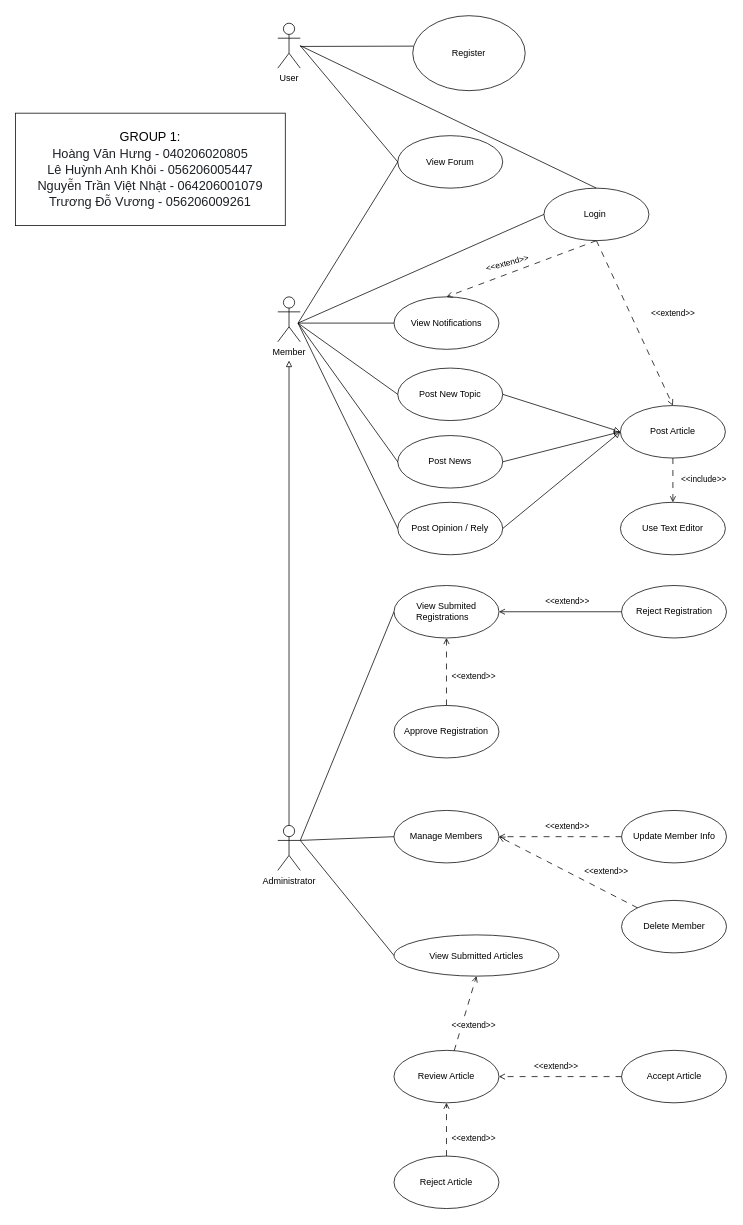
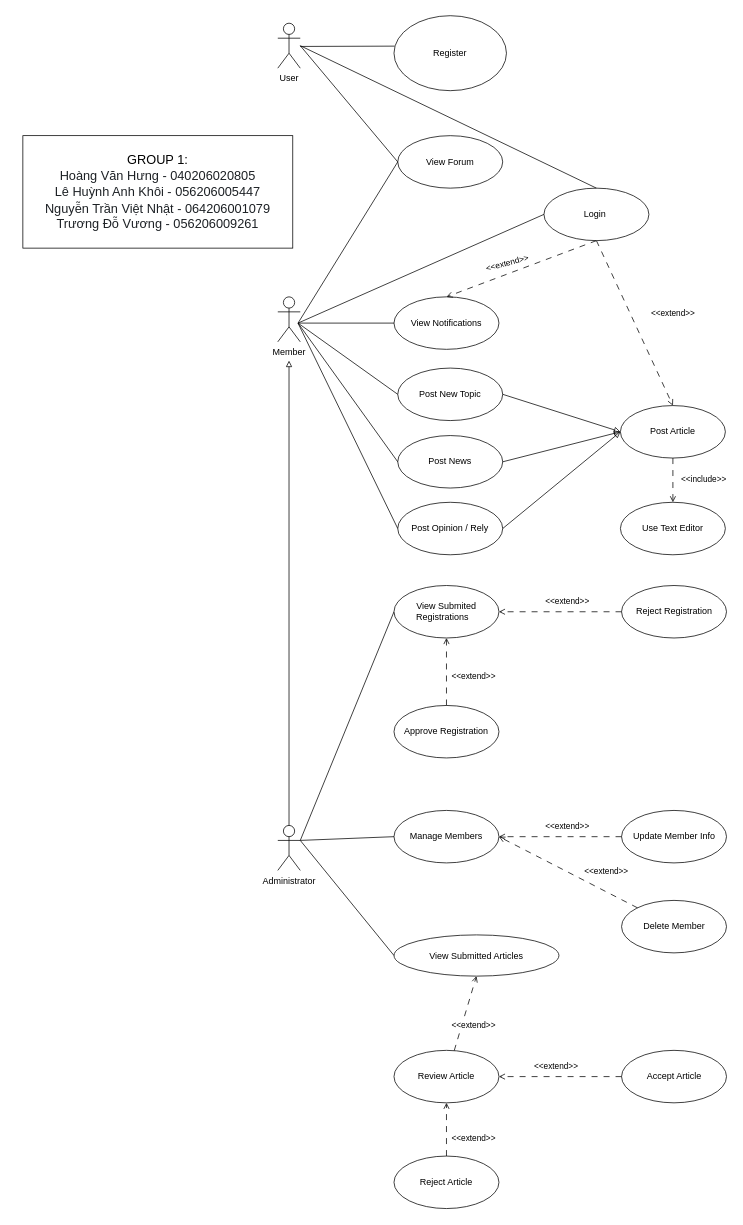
- <mxCell id="14" value="Register" style="ellipse;whiteSpace=wrap;html=1;" parent="1" vertex="1"><mxGeometry x="550" y="20" width="150" height="100" as="geometry" /></mxCell>
+ <mxCell id="14" value="Register" style="ellipse;whiteSpace=wrap;html=1;" parent="1" vertex="1"><mxGeometry x="525" y="20" width="150" height="100" as="geometry" /></mxCell>
- <mxCell id="59" value="&lt;h2 style=&quot;forced-color-adjust: none; orphans: 2; text-indent: 0px; widows: 2; text-decoration-thickness: initial; text-decoration-style: initial; text-decoration-color: initial; color: rgb(0, 0, 0);&quot;&gt;&lt;span style=&quot;color: rgb(0, 0, 0); font-family: Helvetica; font-size: 17px; font-style: normal; font-variant-ligatures: normal; font-variant-caps: normal; font-weight: 400; letter-spacing: normal; text-transform: none; word-spacing: 0px; -webkit-text-stroke-width: 0px; white-space: nowrap;&quot;&gt;GROUP 1:&lt;br&gt;&lt;/span&gt;&lt;span style=&quot;color: rgb(29, 33, 37); font-family: Nunito, sans-serif; font-size: 17px; font-style: normal; font-variant-ligatures: normal; font-variant-caps: normal; font-weight: 400; letter-spacing: normal; text-transform: none; word-spacing: 0px; -webkit-text-stroke-width: 0px; white-space: normal; background-color: rgb(255, 255, 255);&quot;&gt;Hoàng Văn Hưng -&amp;nbsp;040206020805&lt;br&gt;&lt;/span&gt;&lt;font style=&quot;forced-color-adjust: none;&quot;&gt;&lt;span style=&quot;forced-color-adjust: none; background-color: rgb(255, 255, 255); color: rgb(29, 33, 37);&quot;&gt;&lt;font face=&quot;Nunito, sans-serif&quot; color=&quot;#1d2125&quot;&gt;&lt;span style=&quot;font-size: 17px; font-weight: 400;&quot;&gt;Lê Huỳnh Anh Khôi - 056206005447&lt;/span&gt;&lt;/font&gt;&lt;br&gt;&lt;/span&gt;&lt;/font&gt;&lt;font style=&quot;color: rgb(0, 0, 0); font-family: Helvetica; font-size: 17px; font-style: normal; font-variant-ligatures: normal; font-variant-caps: normal; font-weight: 400; letter-spacing: normal; text-transform: none; word-spacing: 0px; -webkit-text-stroke-width: 0px; white-space: nowrap; forced-color-adjust: none;&quot;&gt;&lt;span style=&quot;forced-color-adjust: none; color: rgb(29, 33, 37); font-family: Nunito, sans-serif; text-wrap-mode: wrap; background-color: rgb(255, 255, 255);&quot;&gt;Nguyễn Trần Việt Nhật -&amp;nbsp;064206001079&lt;br&gt;&lt;/span&gt;&lt;/font&gt;&lt;font style=&quot;color: rgb(0, 0, 0); font-family: Helvetica; font-size: 17px; font-style: normal; font-variant-ligatures: normal; font-variant-caps: normal; font-weight: 400; letter-spacing: normal; text-transform: none; word-spacing: 0px; -webkit-text-stroke-width: 0px; white-space: nowrap; forced-color-adjust: none;&quot;&gt;&lt;span style=&quot;forced-color-adjust: none; color: rgb(29, 33, 37); font-family: Nunito, sans-serif; text-wrap-mode: wrap; background-color: rgb(255, 255, 255);&quot;&gt;Trương Đỗ Vương - 056206009261&lt;/span&gt;&lt;/font&gt;&lt;/h2&gt;" style="text;whiteSpace=wrap;html=1;strokeColor=default;align=center;" parent="1" vertex="1"><mxGeometry x="20" y="150" width="360" height="150" as="geometry" /></mxCell>
+ <mxCell id="59" value="&lt;h2 style=&quot;forced-color-adjust: none; orphans: 2; text-indent: 0px; widows: 2; text-decoration-thickness: initial; text-decoration-style: initial; text-decoration-color: initial; color: rgb(0, 0, 0);&quot;&gt;&lt;span style=&quot;color: rgb(0, 0, 0); font-family: Helvetica; font-size: 17px; font-style: normal; font-variant-ligatures: normal; font-variant-caps: normal; font-weight: 400; letter-spacing: normal; text-transform: none; word-spacing: 0px; -webkit-text-stroke-width: 0px; white-space: nowrap;&quot;&gt;GROUP 1:&lt;br&gt;&lt;/span&gt;&lt;span style=&quot;color: rgb(29, 33, 37); font-family: Nunito, sans-serif; font-size: 17px; font-style: normal; font-variant-ligatures: normal; font-variant-caps: normal; font-weight: 400; letter-spacing: normal; text-transform: none; word-spacing: 0px; -webkit-text-stroke-width: 0px; white-space: normal; background-color: rgb(255, 255, 255);&quot;&gt;Hoàng Văn Hưng -&amp;nbsp;040206020805&lt;br&gt;&lt;/span&gt;&lt;font style=&quot;forced-color-adjust: none;&quot;&gt;&lt;span style=&quot;forced-color-adjust: none; background-color: rgb(255, 255, 255); color: rgb(29, 33, 37);&quot;&gt;&lt;font face=&quot;Nunito, sans-serif&quot; color=&quot;#1d2125&quot;&gt;&lt;span style=&quot;font-size: 17px; font-weight: 400;&quot;&gt;Lê Huỳnh Anh Khôi - 056206005447&lt;/span&gt;&lt;/font&gt;&lt;br&gt;&lt;/span&gt;&lt;/font&gt;&lt;font style=&quot;color: rgb(0, 0, 0); font-family: Helvetica; font-size: 17px; font-style: normal; font-variant-ligatures: normal; font-variant-caps: normal; font-weight: 400; letter-spacing: normal; text-transform: none; word-spacing: 0px; -webkit-text-stroke-width: 0px; white-space: nowrap; forced-color-adjust: none;&quot;&gt;&lt;span style=&quot;forced-color-adjust: none; color: rgb(29, 33, 37); font-family: Nunito, sans-serif; text-wrap-mode: wrap; background-color: rgb(255, 255, 255);&quot;&gt;Nguyễn Trần Việt Nhật -&amp;nbsp;064206001079&lt;br&gt;&lt;/span&gt;&lt;/font&gt;&lt;font style=&quot;color: rgb(0, 0, 0); font-family: Helvetica; font-size: 17px; font-style: normal; font-variant-ligatures: normal; font-variant-caps: normal; font-weight: 400; letter-spacing: normal; text-transform: none; word-spacing: 0px; -webkit-text-stroke-width: 0px; white-space: nowrap; forced-color-adjust: none;&quot;&gt;&lt;span style=&quot;forced-color-adjust: none; color: rgb(29, 33, 37); font-family: Nunito, sans-serif; text-wrap-mode: wrap; background-color: rgb(255, 255, 255);&quot;&gt;Trương Đỗ Vương - 056206009261&lt;/span&gt;&lt;/font&gt;&lt;/h2&gt;" style="text;whiteSpace=wrap;html=1;strokeColor=default;align=center;" parent="1" vertex="1"><mxGeometry x="30" y="180" width="360" height="150" as="geometry" /></mxCell>
- <mxCell id="42" value="" style="rounded=0;orthogonalLoop=1;jettySize=auto;html=1;dashed=0;dashPattern=8 8;endArrow=open;endFill=0;entryX=1;entryY=0.5;entryDx=0;entryDy=0;exitX=0;exitY=0.5;exitDx=0;exitDy=0;" parent="1" source="25" target="40" edge="1"><mxGeometry relative="1" as="geometry"><mxPoint x="720" y="910" as="sourcePoint" /><mxPoint x="720" y="990" as="targetPoint" /></mxGeometry></mxCell>
+ <mxCell id="42" value="" style="rounded=0;orthogonalLoop=1;jettySize=auto;html=1;dashed=1;dashPattern=8 8;endArrow=open;endFill=0;entryX=1;entryY=0.5;entryDx=0;entryDy=0;exitX=0;exitY=0.5;exitDx=0;exitDy=0;" parent="1" source="25" target="40" edge="1"><mxGeometry relative="1" as="geometry"><mxPoint x="720" y="910" as="sourcePoint" /><mxPoint x="720" y="990" as="targetPoint" /></mxGeometry></mxCell>
